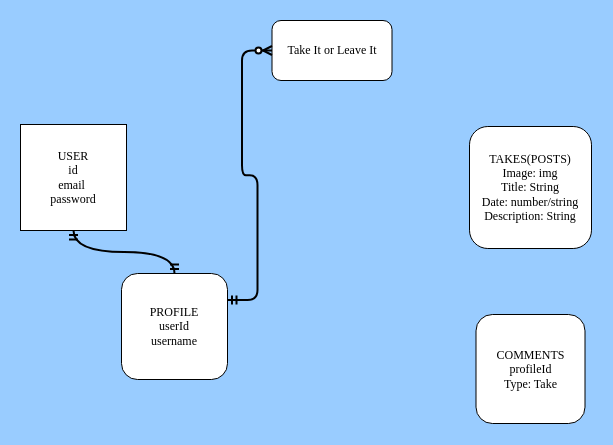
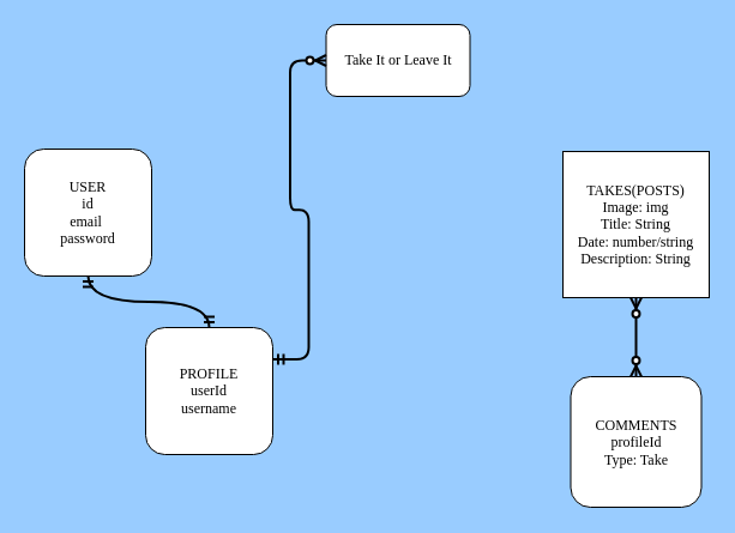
- <mxCell id="5" value="USER&lt;br&gt;id&lt;br&gt;email&amp;nbsp;&lt;br&gt;password" style="whiteSpace=wrap;html=1;aspect=fixed;fontFamily=Georgia;rounded=0;" parent="1" vertex="1"><mxGeometry x="20" y="124" width="106" height="106" as="geometry" /></mxCell>
+ <mxCell id="5" value="USER&lt;br&gt;id&lt;br&gt;email&amp;nbsp;&lt;br&gt;password" style="whiteSpace=wrap;html=1;aspect=fixed;rounded=1;fontFamily=Georgia;" parent="1" vertex="1"><mxGeometry x="20" y="124" width="106" height="106" as="geometry" /></mxCell>
- <mxCell id="3" value="TAKES(POSTS)&lt;br&gt;Image: img&lt;br&gt;Title: String&lt;br&gt;Date: number/string&lt;br&gt;Description: String" style="whiteSpace=wrap;html=1;aspect=fixed;rounded=1;fontFamily=Georgia;" parent="1" vertex="1"><mxGeometry x="469" y="126" width="122" height="122" as="geometry" /></mxCell>
+ <mxCell id="3" value="TAKES(POSTS)&lt;br&gt;Image: img&lt;br&gt;Title: String&lt;br&gt;Date: number/string&lt;br&gt;Description: String" style="whiteSpace=wrap;html=1;aspect=fixed;fontFamily=Georgia;rounded=0;" parent="1" vertex="1"><mxGeometry x="469" y="126" width="122" height="122" as="geometry" /></mxCell>
+ <mxCell id="9" value="" style="fontSize=12;html=1;endArrow=ERzeroToMany;endFill=1;startArrow=ERzeroToMany;rounded=1;fontFamily=Georgia;strokeWidth=2;jumpSize=6;entryX=0.5;entryY=1;entryDx=0;entryDy=0;exitX=0.5;exitY=0;exitDx=0;exitDy=0;" parent="1" source="8" target="3" edge="1"><mxGeometry width="100" height="100" relative="1" as="geometry"><mxPoint x="261" y="295" as="sourcePoint" /><mxPoint x="361" y="195" as="targetPoint" /><Array as="points" /></mxGeometry></mxCell>
